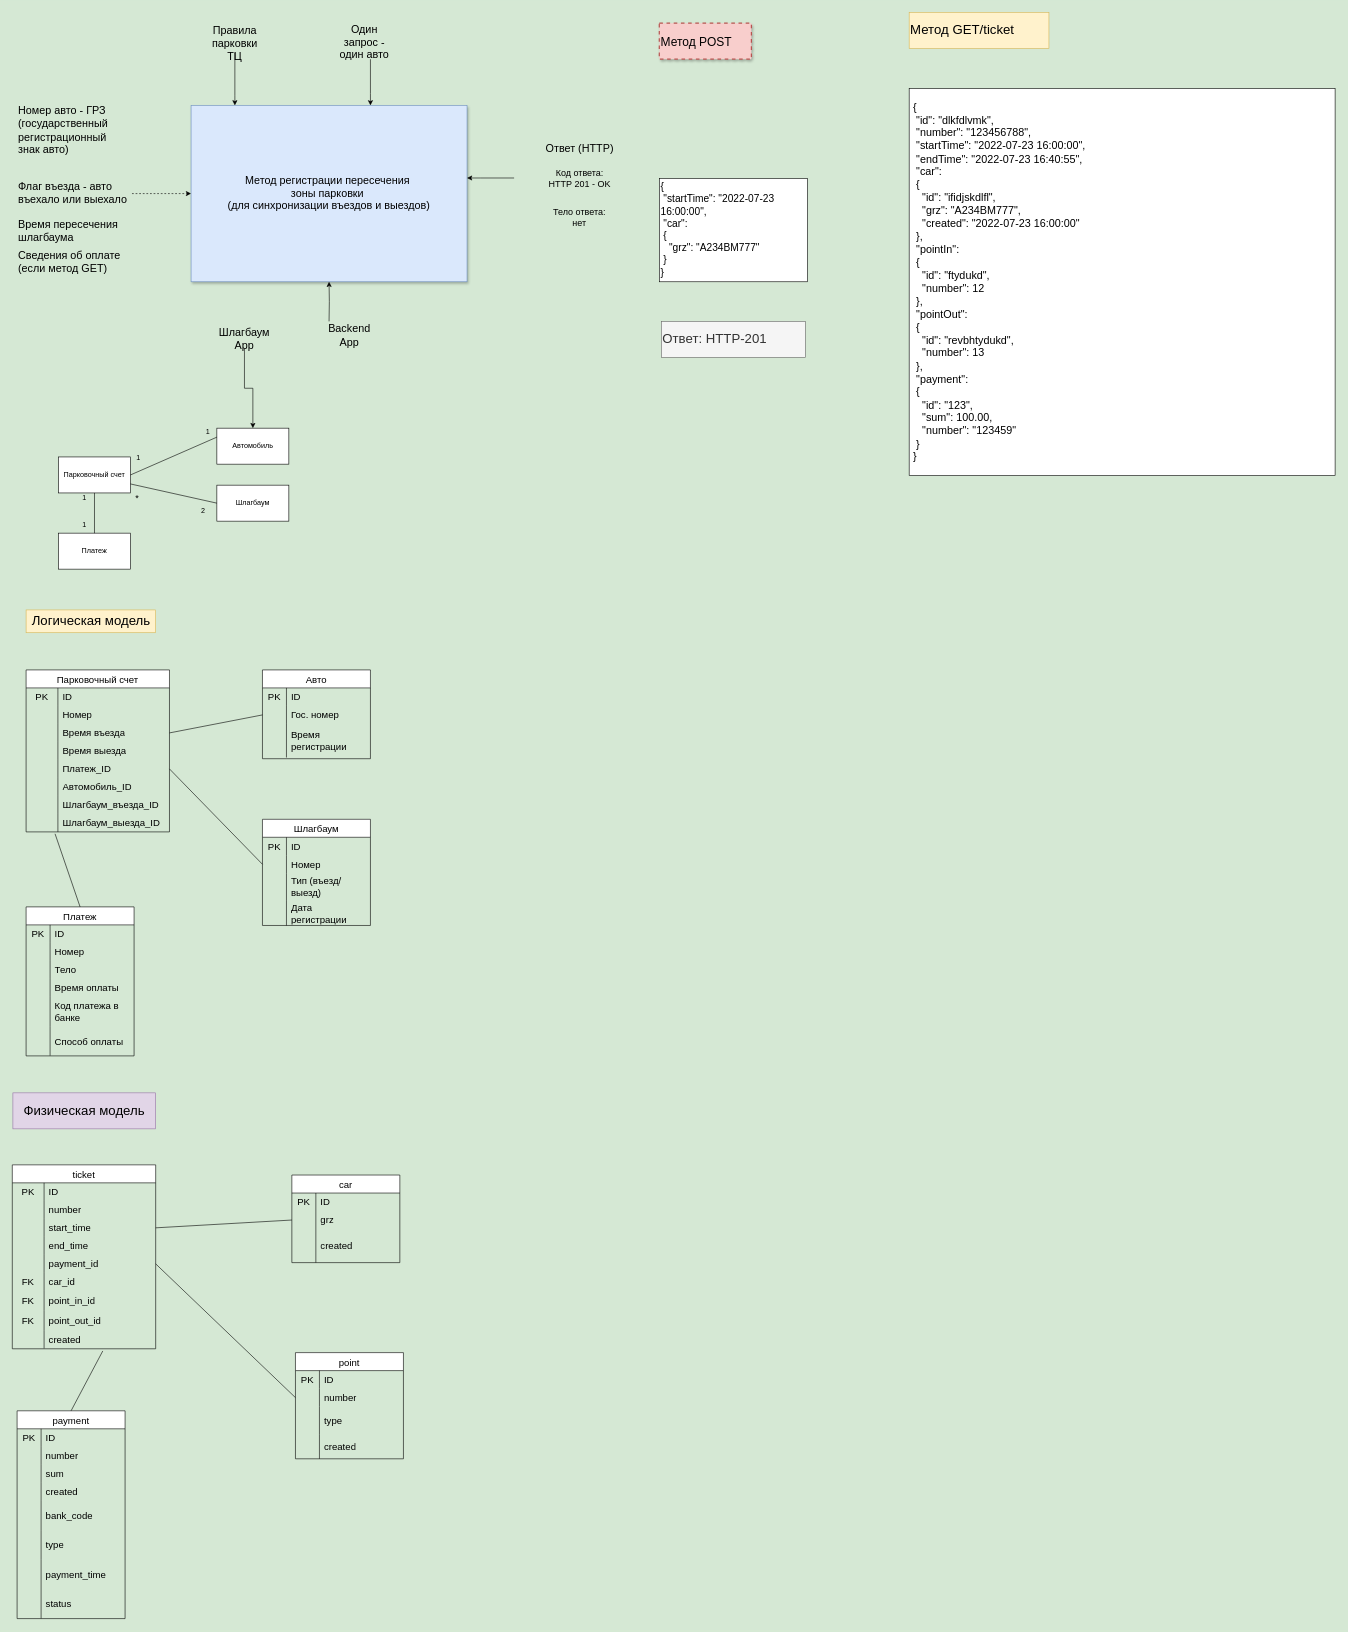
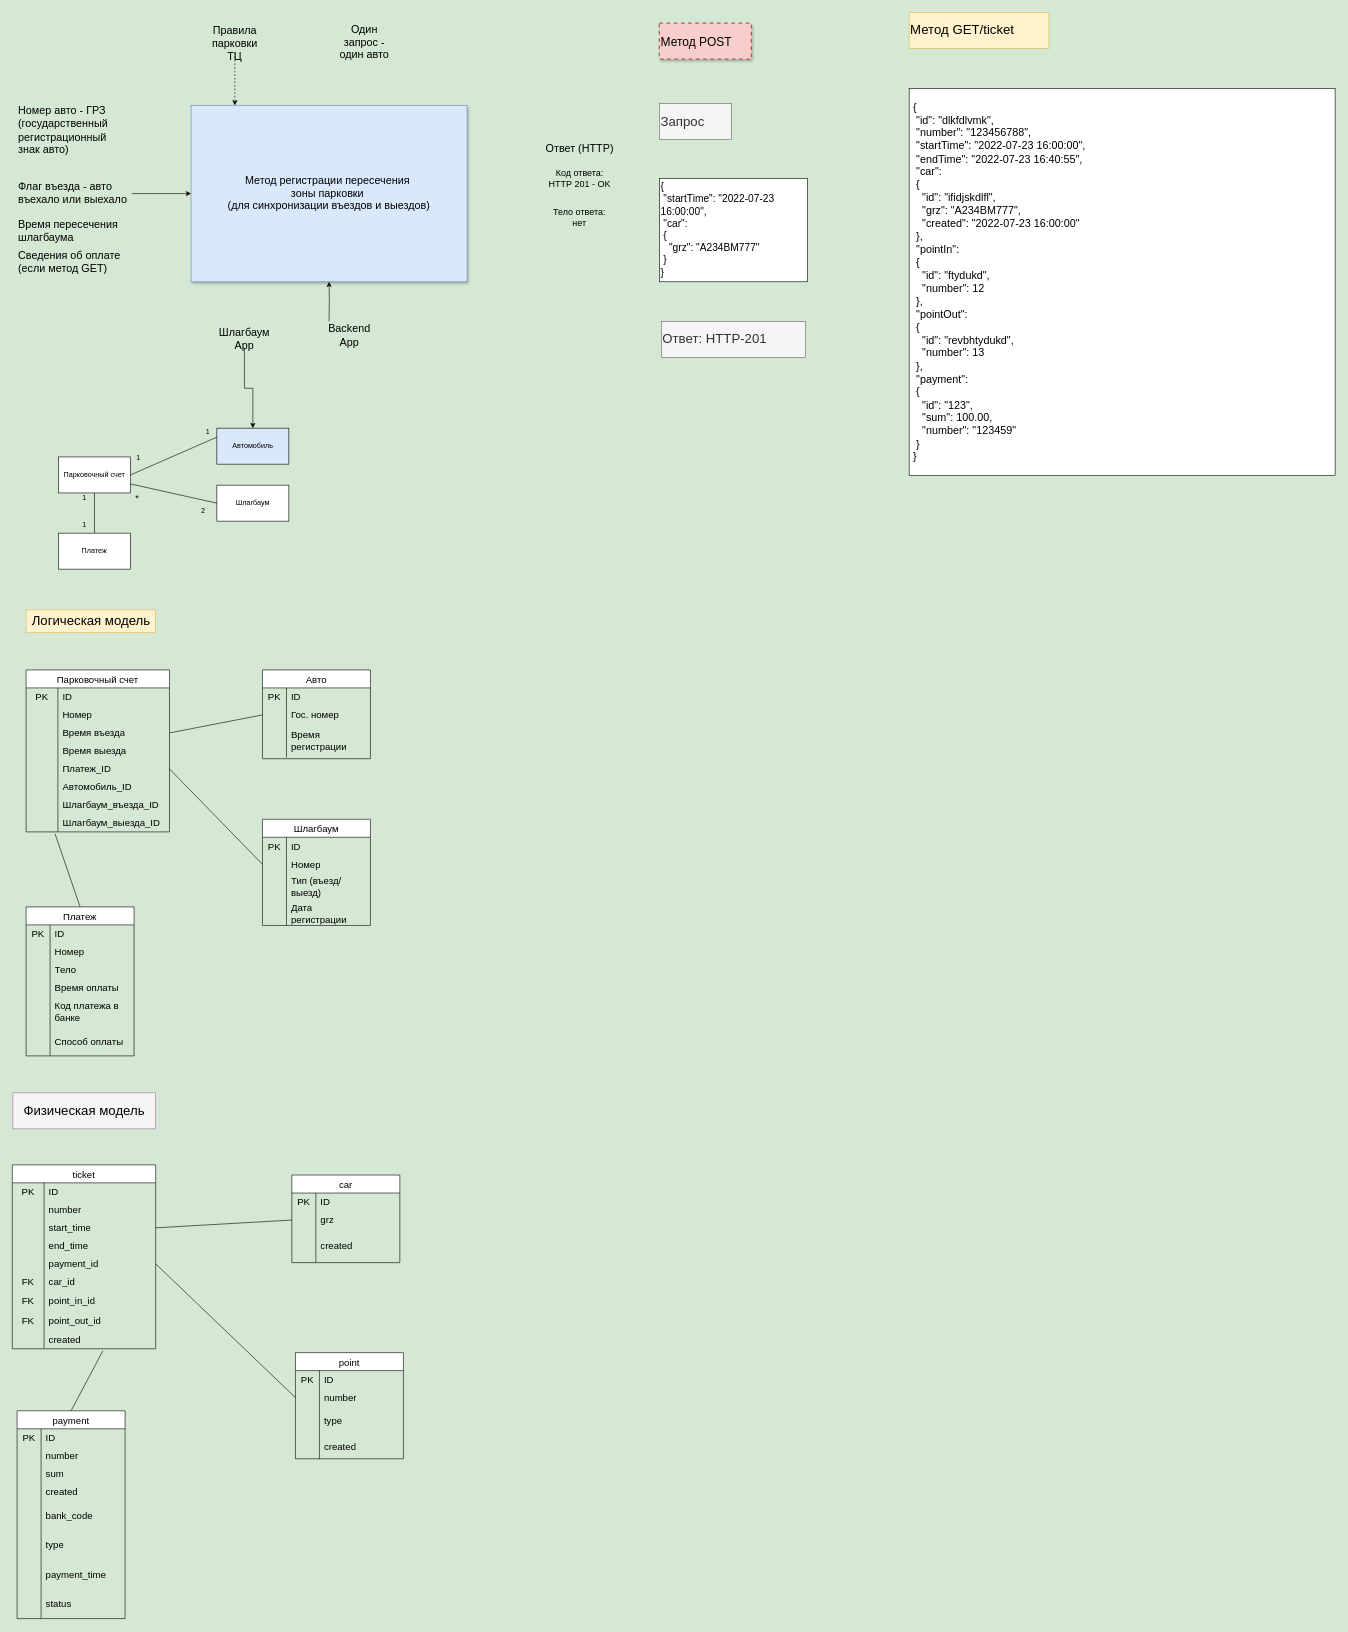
- <mxCell id="9" style="edgeStyle=orthogonalEdgeStyle;rounded=0;orthogonalLoop=1;jettySize=auto;html=1;" edge="1" parent="1" source="10" target="3"><mxGeometry relative="1" as="geometry"><Array as="points"><mxPoint x="391" y="159" /><mxPoint x="391" y="159" /></Array></mxGeometry></mxCell>
+ <mxCell id="9" style="edgeStyle=orthogonalEdgeStyle;rounded=0;orthogonalLoop=1;jettySize=auto;html=1;dashed=1;" edge="1" parent="1" source="10" target="3"><mxGeometry relative="1" as="geometry"><Array as="points"><mxPoint x="391" y="159" /><mxPoint x="391" y="159" /></Array></mxGeometry></mxCell>
- <mxCell id="19" style="edgeStyle=orthogonalEdgeStyle;rounded=0;orthogonalLoop=1;jettySize=auto;html=1;" edge="1" parent="1" source="20" target="3"><mxGeometry relative="1" as="geometry"><Array as="points"><mxPoint x="617" y="155" /><mxPoint x="617" y="155" /></Array></mxGeometry></mxCell>
+ <mxCell id="185" value="&lt;font style=&quot;font-size: 22px;&quot;&gt;Запрос&lt;/font&gt;" style="whiteSpace=wrap;html=1;fillColor=#f5f5f5;strokeColor=#666666;fontColor=#333333;align=left;" vertex="1" parent="1"><mxGeometry x="1098.5" y="172" width="120" height="60" as="geometry" /></mxCell>
- <mxCell id="16" style="edgeStyle=orthogonalEdgeStyle;rounded=0;orthogonalLoop=1;jettySize=auto;html=1;" edge="1" parent="1" source="17" target="3"><mxGeometry relative="1" as="geometry"><Array as="points"><mxPoint x="800" y="296" /><mxPoint x="800" y="296" /></Array></mxGeometry></mxCell>
- <mxCell id="5" style="edgeStyle=orthogonalEdgeStyle;rounded=0;orthogonalLoop=1;jettySize=auto;html=1;dashed=1;" edge="1" parent="1" source="6" target="3"><mxGeometry relative="1" as="geometry" /></mxCell>
+ <mxCell id="5" style="edgeStyle=orthogonalEdgeStyle;rounded=0;orthogonalLoop=1;jettySize=auto;html=1;" edge="1" parent="1" source="6" target="3"><mxGeometry relative="1" as="geometry" /></mxCell>
- <mxCell id="22" value="Автомобиль" style="rounded=0;whiteSpace=wrap;html=1;" vertex="1" parent="1"><mxGeometry x="361" y="713" width="120" height="60" as="geometry" /></mxCell>
+ <mxCell id="22" value="Автомобиль" style="rounded=0;whiteSpace=wrap;html=1;fillColor=#dae8fc;" vertex="1" parent="1"><mxGeometry x="361" y="713" width="120" height="60" as="geometry" /></mxCell>
- <mxCell id="105" value="&lt;font style=&quot;font-size: 22px;&quot;&gt;Физическая модель&lt;/font&gt;" style="whiteSpace=wrap;html=1;fillColor=#e1d5e7;strokeColor=#9673a6;" vertex="1" parent="1"><mxGeometry x="21" y="1821" width="238" height="60" as="geometry" /></mxCell>
+ <mxCell id="105" value="&lt;font style=&quot;font-size: 22px;&quot;&gt;Физическая модель&lt;/font&gt;" style="whiteSpace=wrap;html=1;fillColor=#f5f5f5;strokeColor=#9673a6;" vertex="1" parent="1"><mxGeometry x="21" y="1821" width="238" height="60" as="geometry" /></mxCell>
